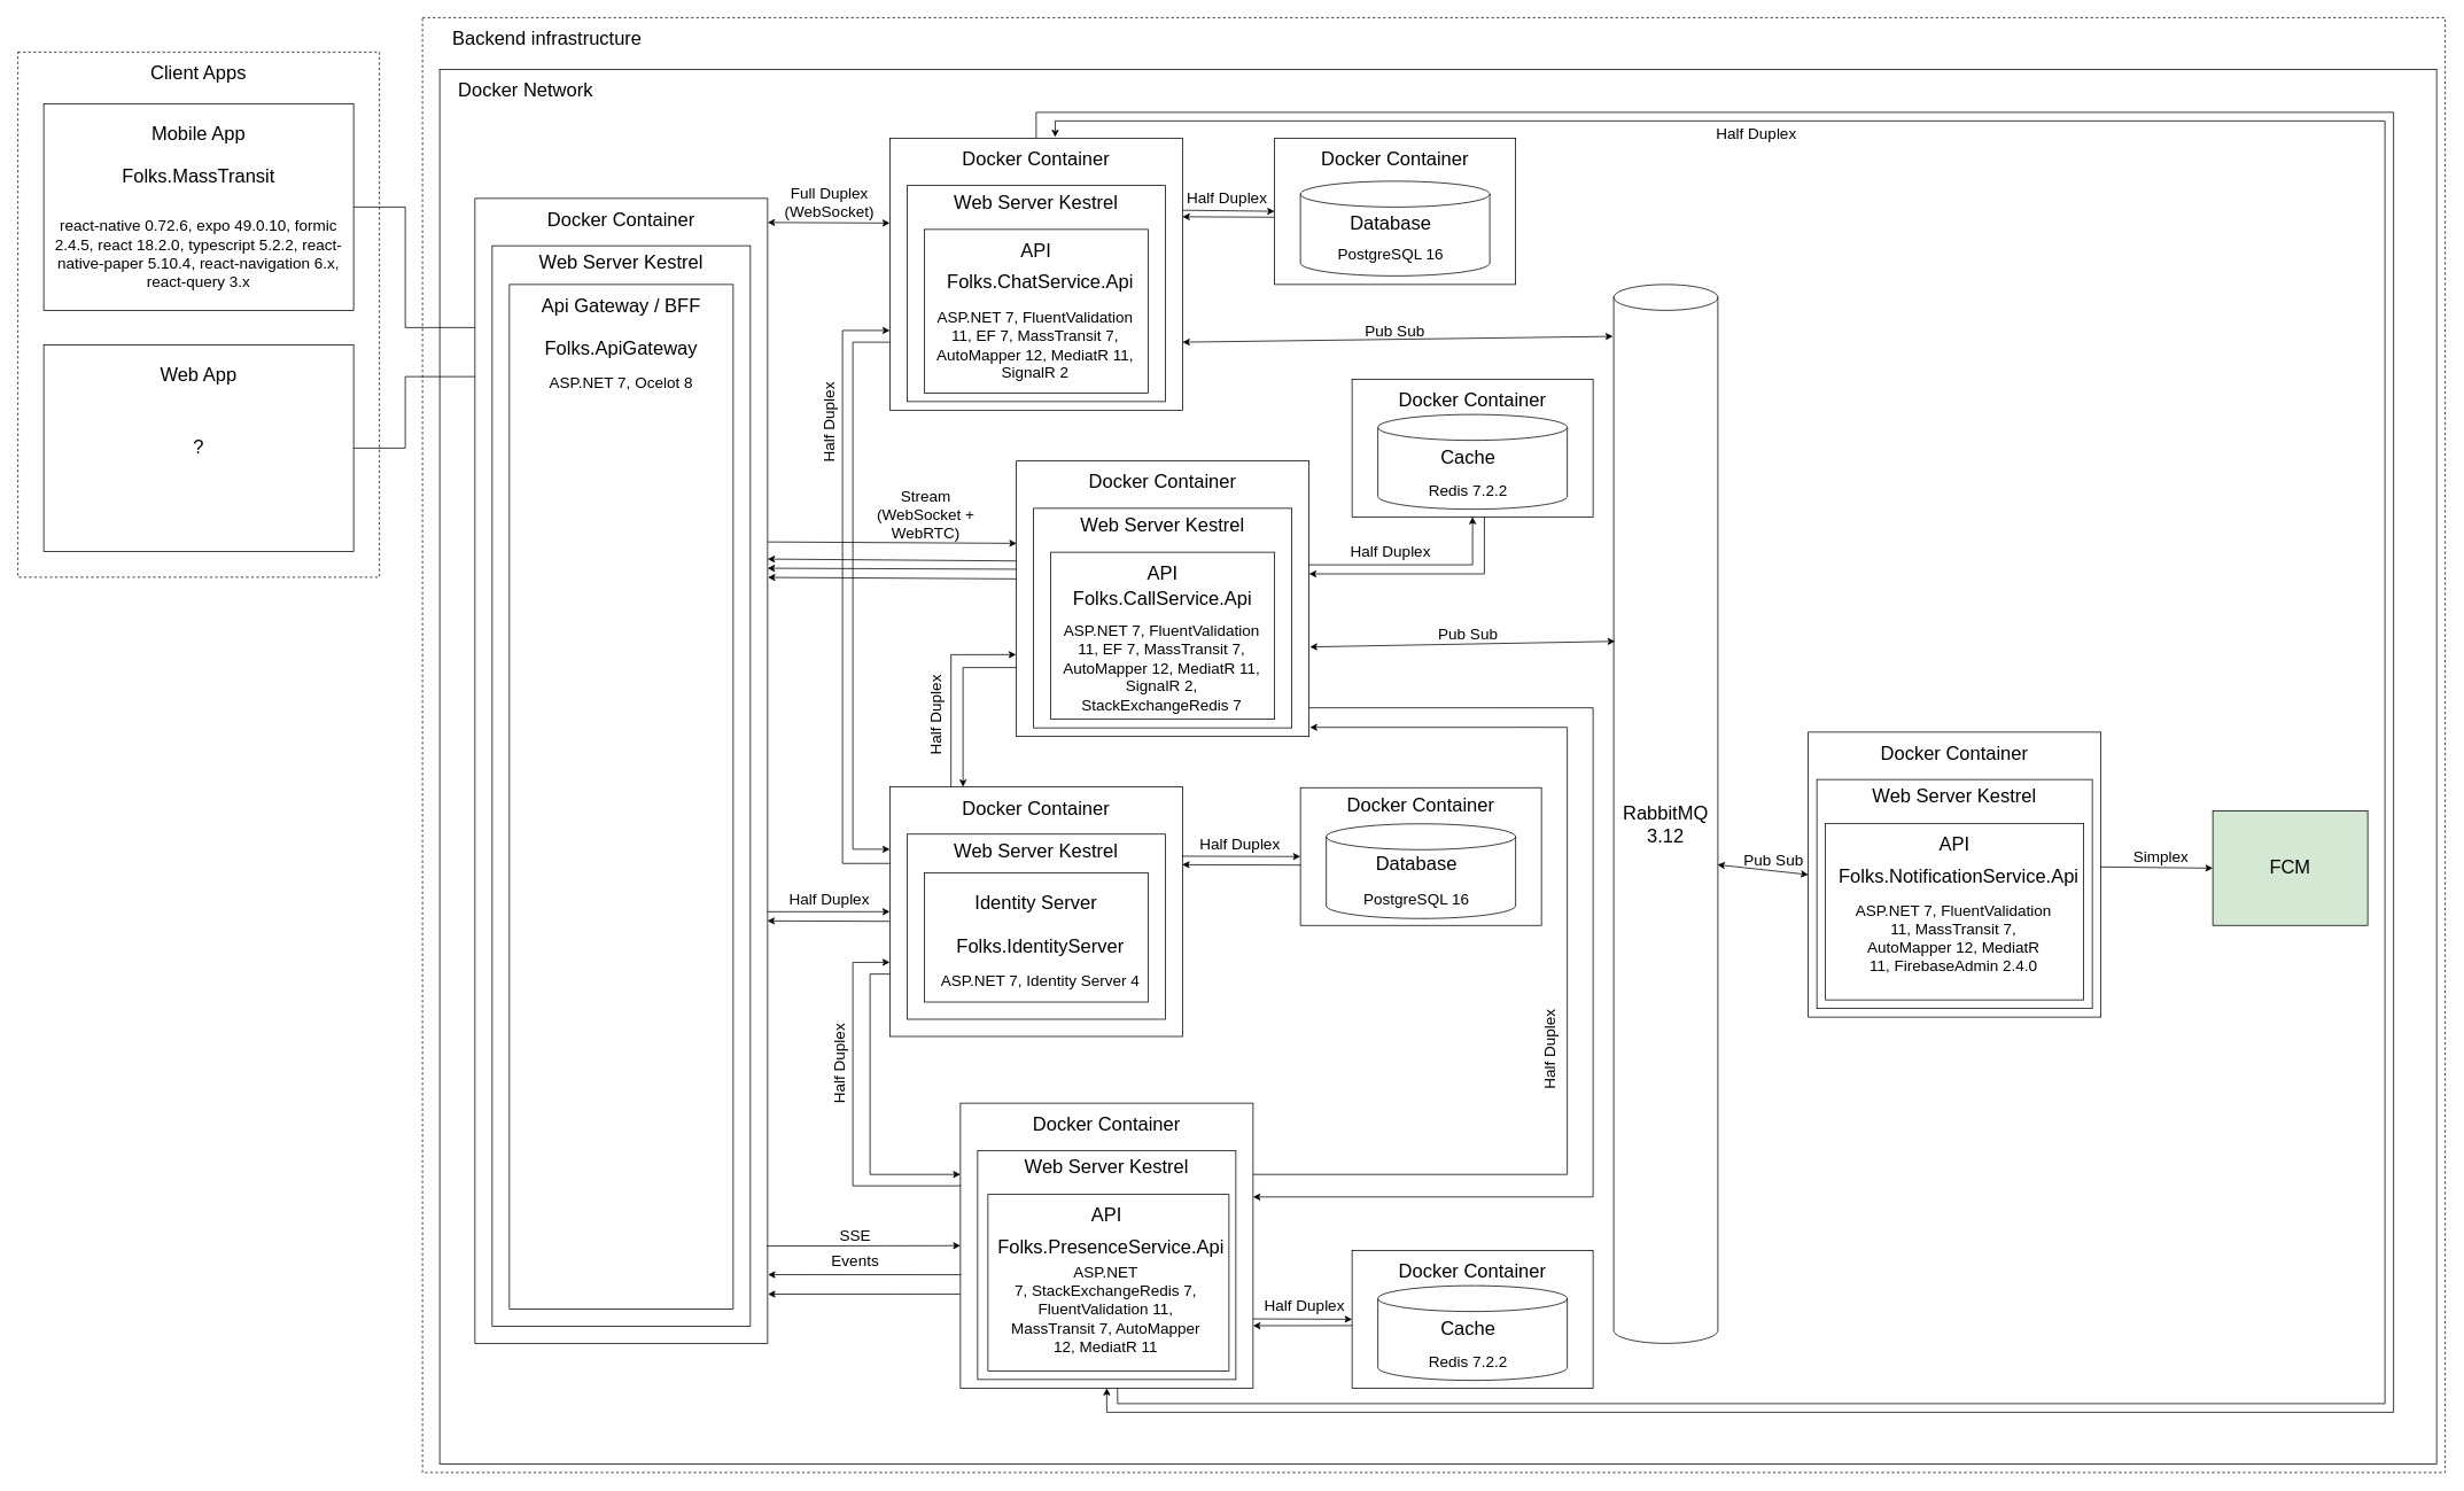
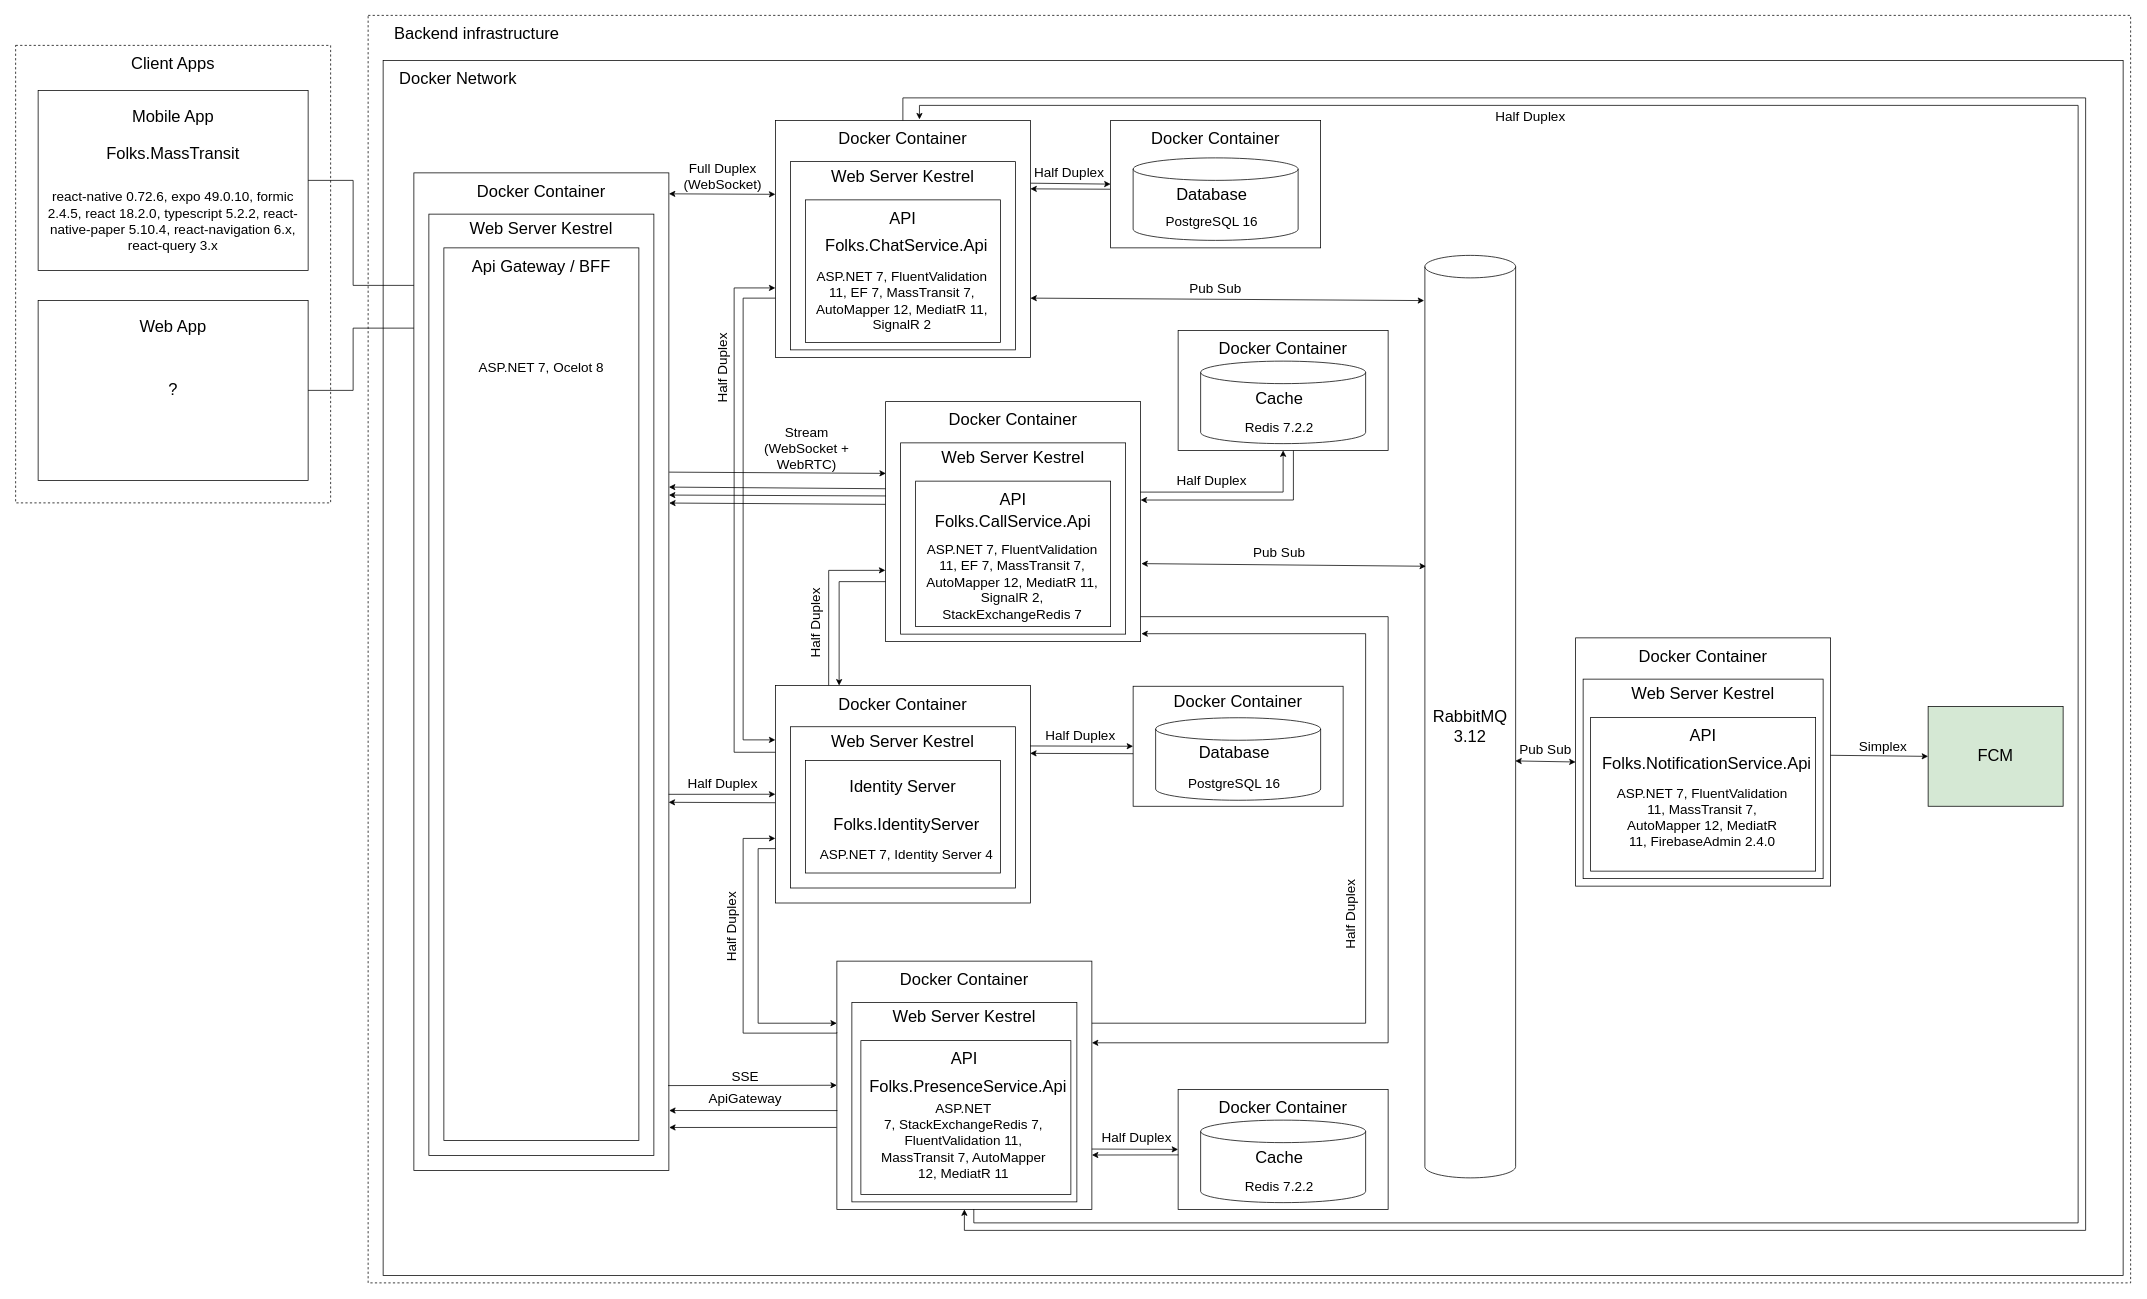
- <mxCell id="19" value="Folks.ApiGateway" style="text;html=1;strokeColor=none;fillColor=none;align=center;verticalAlign=middle;whiteSpace=wrap;rounded=0;fontSize=22;" parent="1" vertex="1"><mxGeometry x="616" y="390" width="210" height="30" as="geometry" /></mxCell>
- <mxCell id="20" value="ASP.NET 7, Ocelot 8" style="text;html=1;strokeColor=none;fillColor=none;align=center;verticalAlign=middle;whiteSpace=wrap;rounded=0;fontSize=18;" parent="1" vertex="1"><mxGeometry x="606" y="430" width="230" height="30" as="geometry" /></mxCell>
+ <mxCell id="20" value="ASP.NET 7, Ocelot 8" style="text;html=1;strokeColor=none;fillColor=none;align=center;verticalAlign=middle;whiteSpace=wrap;rounded=0;fontSize=18;" parent="1" vertex="1"><mxGeometry x="606" y="475" width="230" height="30" as="geometry" /></mxCell>
- <mxCell id="86" value="&lt;font style=&quot;font-size: 22px;&quot;&gt;RabbitMQ 3.12&lt;/font&gt;" style="shape=cylinder3;whiteSpace=wrap;html=1;boundedLbl=1;backgroundOutline=1;size=15;" vertex="1" parent="1"><mxGeometry x="1874" y="330" width="121" height="1230" as="geometry" /></mxCell>
+ <mxCell id="86" value="&lt;font style=&quot;font-size: 22px;&quot;&gt;RabbitMQ 3.12&lt;/font&gt;" style="shape=cylinder3;whiteSpace=wrap;html=1;boundedLbl=1;backgroundOutline=1;size=15;" vertex="1" parent="1"><mxGeometry x="1899" y="340" width="121" height="1230" as="geometry" /></mxCell>
- <mxCell id="124" value="&lt;font style=&quot;font-size: 18px;&quot;&gt;Events&lt;/font&gt;" style="text;html=1;strokeColor=none;fillColor=none;align=center;verticalAlign=middle;whiteSpace=wrap;rounded=0;fontSize=18;" vertex="1" parent="1"><mxGeometry x="933" y="1450" width="120" height="30" as="geometry" /></mxCell>
+ <mxCell id="124" value="&lt;font style=&quot;font-size: 18px;&quot;&gt;ApiGateway&lt;/font&gt;" style="text;html=1;strokeColor=none;fillColor=none;align=center;verticalAlign=middle;whiteSpace=wrap;rounded=0;fontSize=18;" vertex="1" parent="1"><mxGeometry x="933" y="1450" width="120" height="30" as="geometry" /></mxCell>
